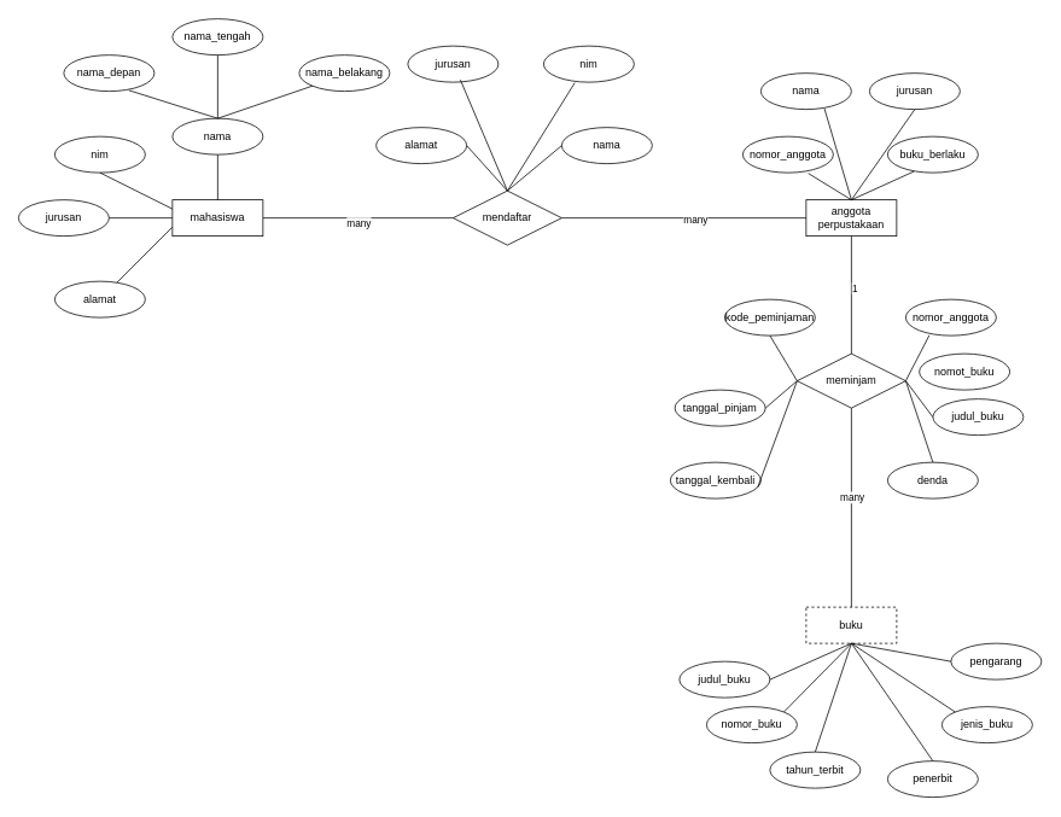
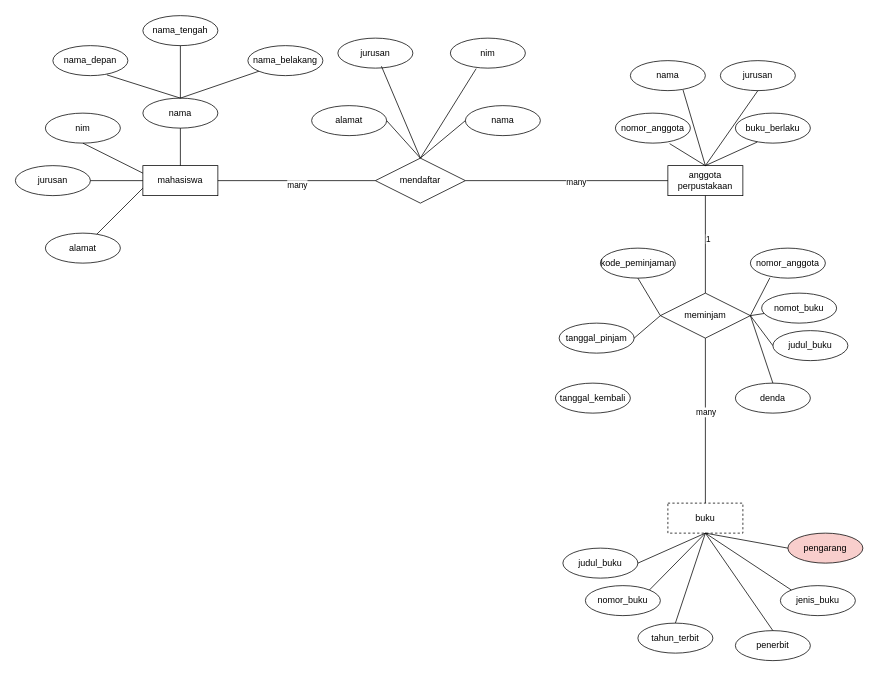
+ <mxCell id="53" value="" style="endArrow=none;html=1;rounded=0;entryX=1;entryY=0.5;entryDx=0;entryDy=0;" edge="1" parent="1" source="49" target="39"><mxGeometry relative="1" as="geometry"><mxPoint x="820" y="390" as="sourcePoint" /><mxPoint x="980" y="390" as="targetPoint" /></mxGeometry></mxCell>
- <mxCell id="46" value="" style="endArrow=none;html=1;rounded=0;entryX=0;entryY=0.5;entryDx=0;entryDy=0;exitX=0.965;exitY=0.688;exitDx=0;exitDy=0;exitPerimeter=0;" edge="1" parent="1" source="43" target="39"><mxGeometry relative="1" as="geometry"><mxPoint x="870" y="500" as="sourcePoint" /><mxPoint x="1030" y="500" as="targetPoint" /></mxGeometry></mxCell>
- <mxCell id="65" value="pengarang" style="ellipse;whiteSpace=wrap;html=1;align=center;" vertex="1" parent="1"><mxGeometry x="1050" y="710" width="100" height="40" as="geometry" /></mxCell>
+ <mxCell id="65" value="pengarang" style="ellipse;whiteSpace=wrap;html=1;align=center;fillColor=#f8cecc;" vertex="1" parent="1"><mxGeometry x="1050" y="710" width="100" height="40" as="geometry" /></mxCell>
